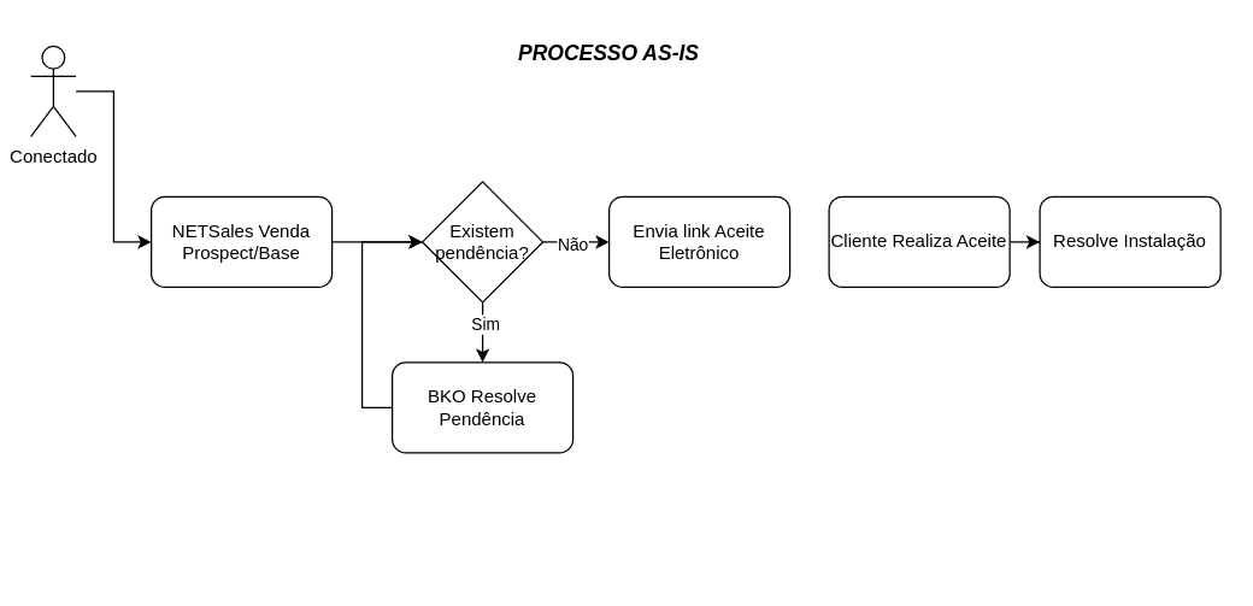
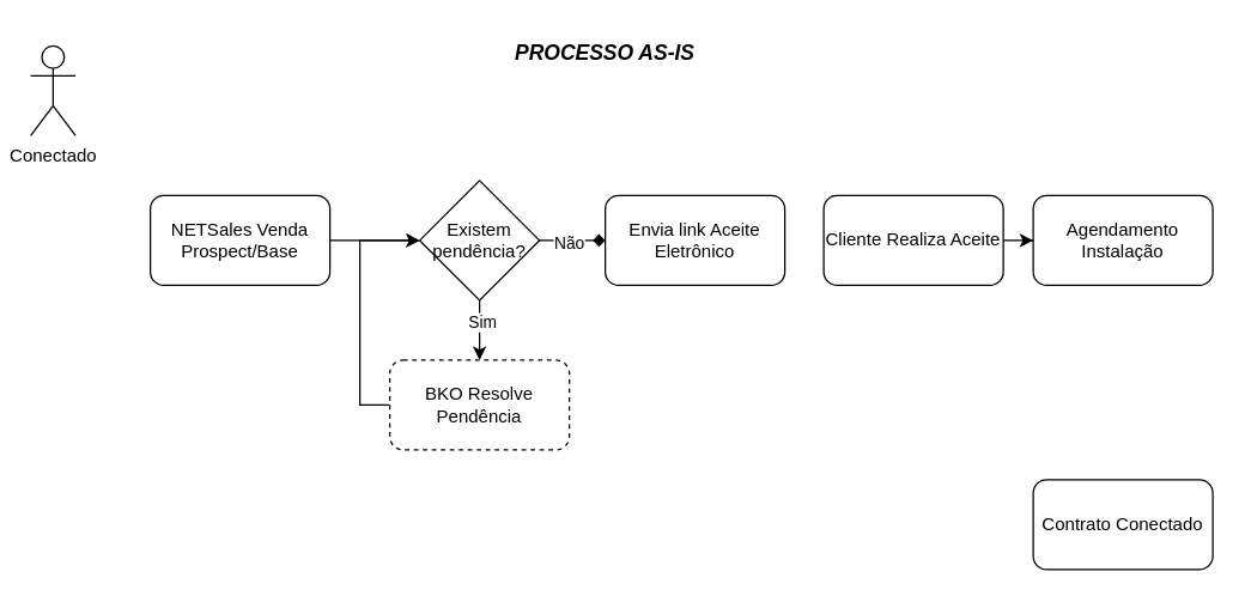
- <mxCell id="2" style="edgeStyle=orthogonalEdgeStyle;rounded=0;orthogonalLoop=1;jettySize=auto;html=1;entryX=0;entryY=0.5;entryDx=0;entryDy=0;" edge="1" parent="1" source="3" target="5"><mxGeometry relative="1" as="geometry" /></mxCell>
- <mxCell id="8" style="edgeStyle=orthogonalEdgeStyle;rounded=0;orthogonalLoop=1;jettySize=auto;html=1;entryX=0;entryY=0.5;entryDx=0;entryDy=0;" edge="1" parent="1" source="10" target="13"><mxGeometry relative="1" as="geometry" /></mxCell>
+ <mxCell id="8" style="edgeStyle=orthogonalEdgeStyle;rounded=0;orthogonalLoop=1;jettySize=auto;html=1;entryX=0;entryY=0.5;entryDx=0;entryDy=0;endArrow=diamond;" edge="1" parent="1" source="10" target="13"><mxGeometry relative="1" as="geometry" /></mxCell>
- <mxCell id="16" value="Resolve Instalação" style="whiteSpace=wrap;html=1;rounded=1;" vertex="1" parent="1"><mxGeometry x="690" y="130" width="120" height="60" as="geometry" /></mxCell>
+ <mxCell id="16" value="Agendamento Instalação" style="whiteSpace=wrap;html=1;rounded=1;" vertex="1" parent="1"><mxGeometry x="690" y="130" width="120" height="60" as="geometry" /></mxCell>
- <mxCell id="12" value="BKO Resolve Pendência" style="rounded=1;whiteSpace=wrap;html=1;" vertex="1" parent="1"><mxGeometry x="260" y="240" width="120" height="60" as="geometry" /></mxCell>
+ <mxCell id="12" value="BKO Resolve Pendência" style="rounded=1;whiteSpace=wrap;html=1;dashed=1;" vertex="1" parent="1"><mxGeometry x="260" y="240" width="120" height="60" as="geometry" /></mxCell>
+ <mxCell id="17" value="Contrato Conectado" style="whiteSpace=wrap;html=1;rounded=1;" vertex="1" parent="1"><mxGeometry x="690" y="320" width="120" height="60" as="geometry" /></mxCell>
